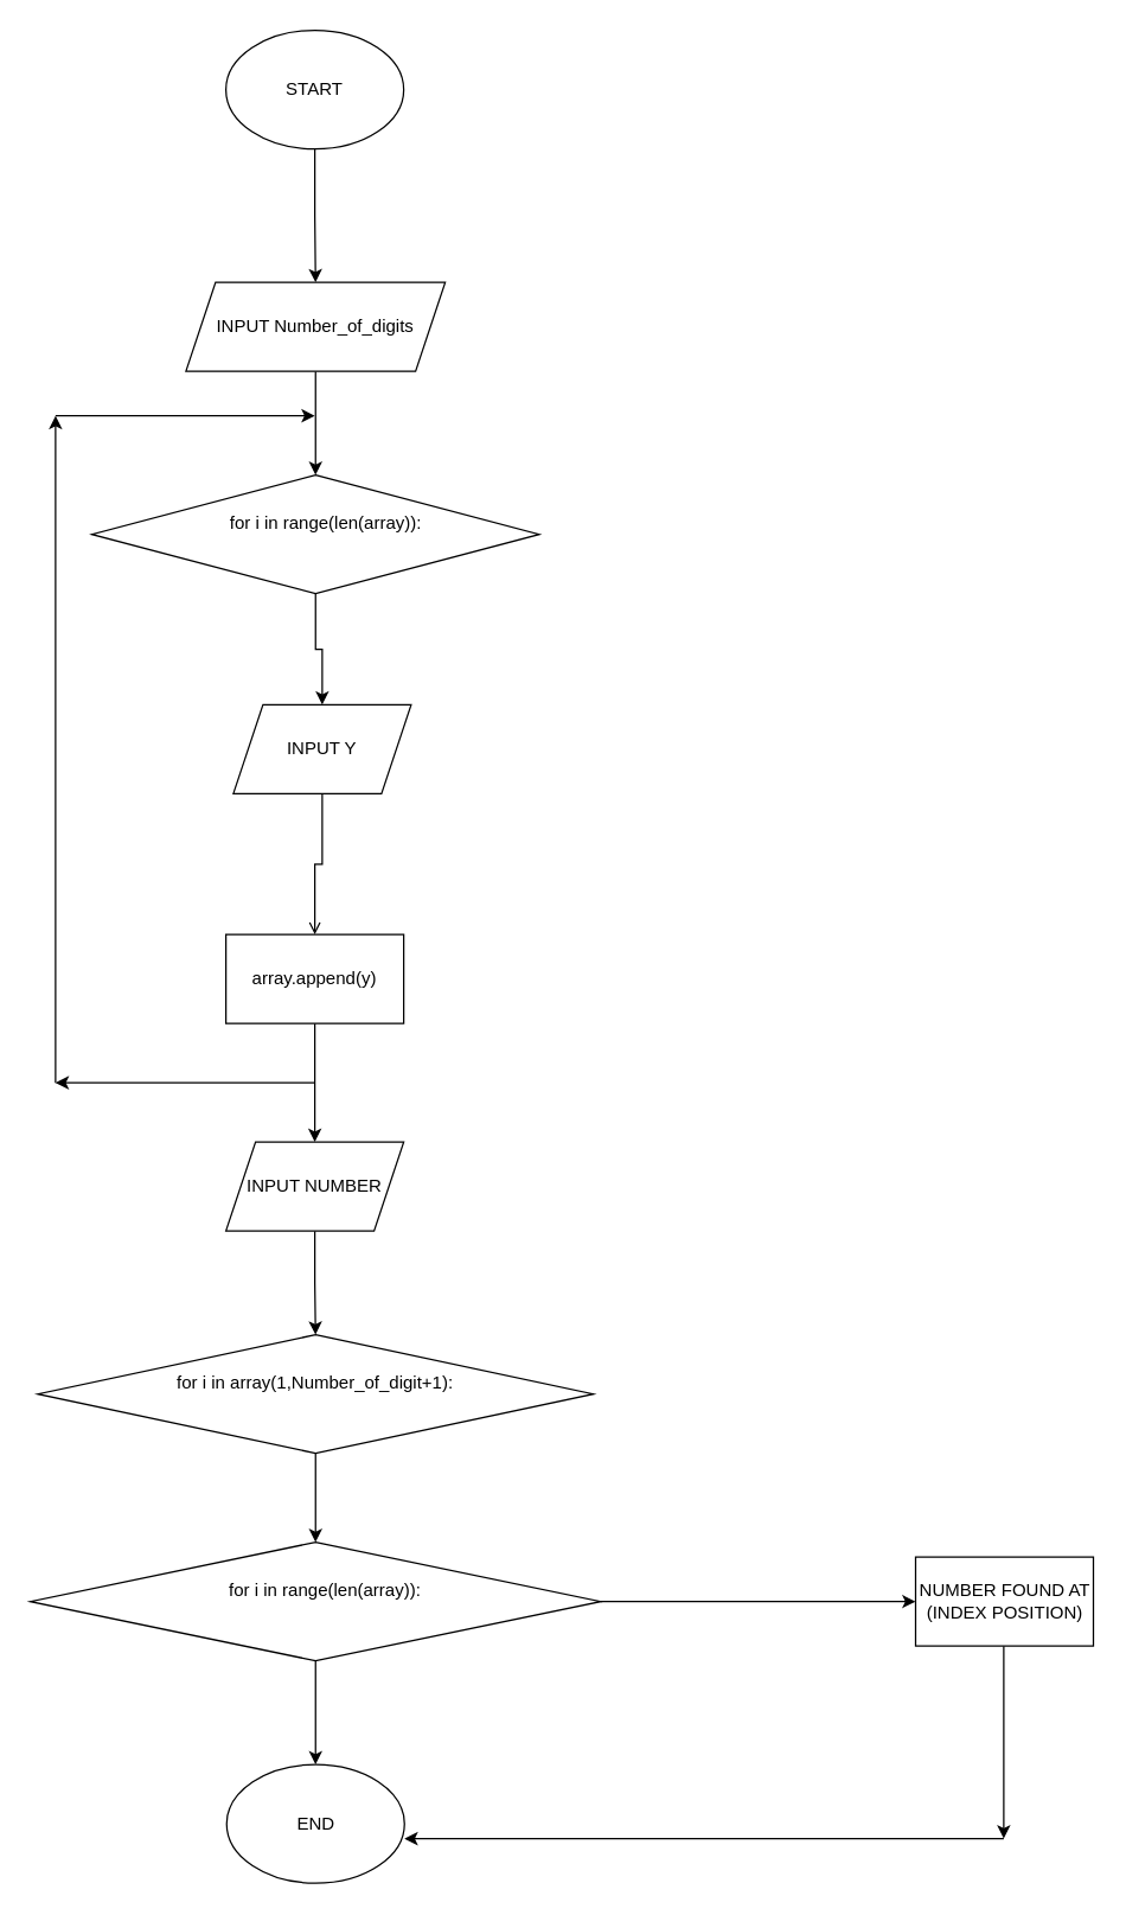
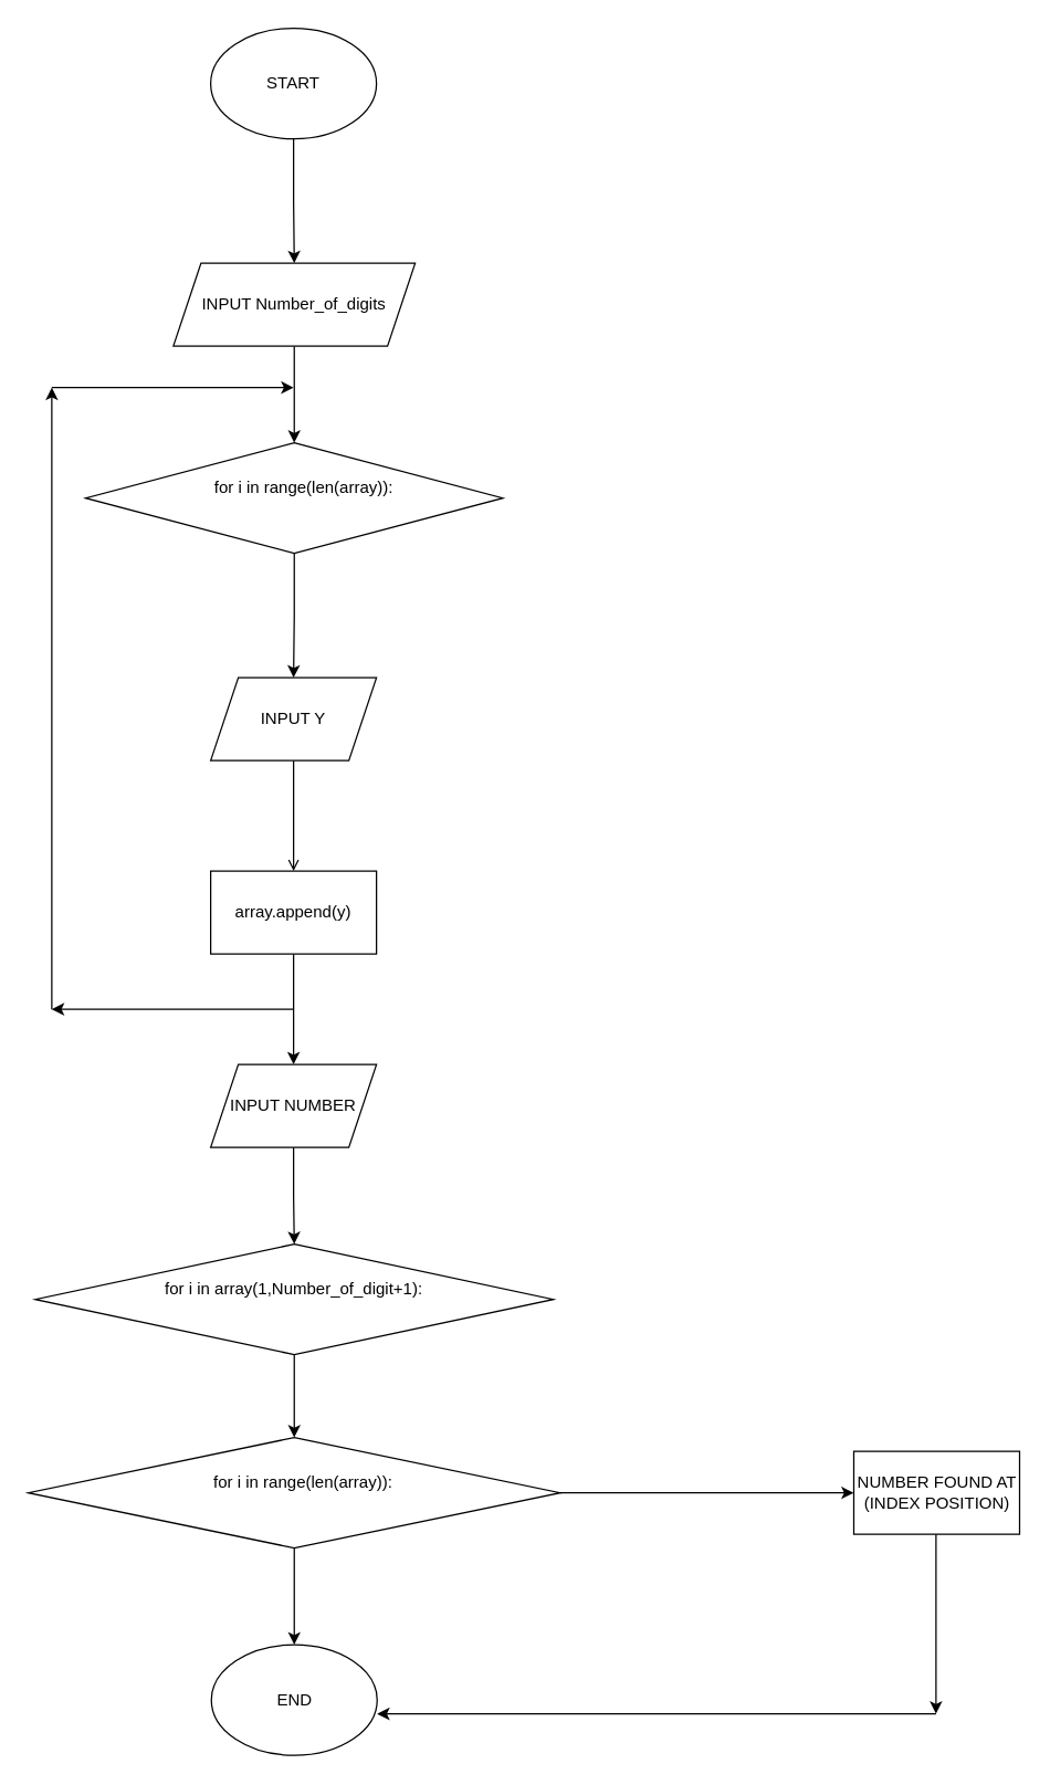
- <mxCell id="9" value="INPUT Y" style="shape=parallelogram;perimeter=parallelogramPerimeter;whiteSpace=wrap;html=1;fixedSize=1;" parent="1" vertex="1"><mxGeometry x="157" y="475" width="120" height="60" as="geometry" /></mxCell>
+ <mxCell id="9" value="INPUT Y" style="shape=parallelogram;perimeter=parallelogramPerimeter;whiteSpace=wrap;html=1;fixedSize=1;" parent="1" vertex="1"><mxGeometry x="152" y="490" width="120" height="60" as="geometry" /></mxCell>
